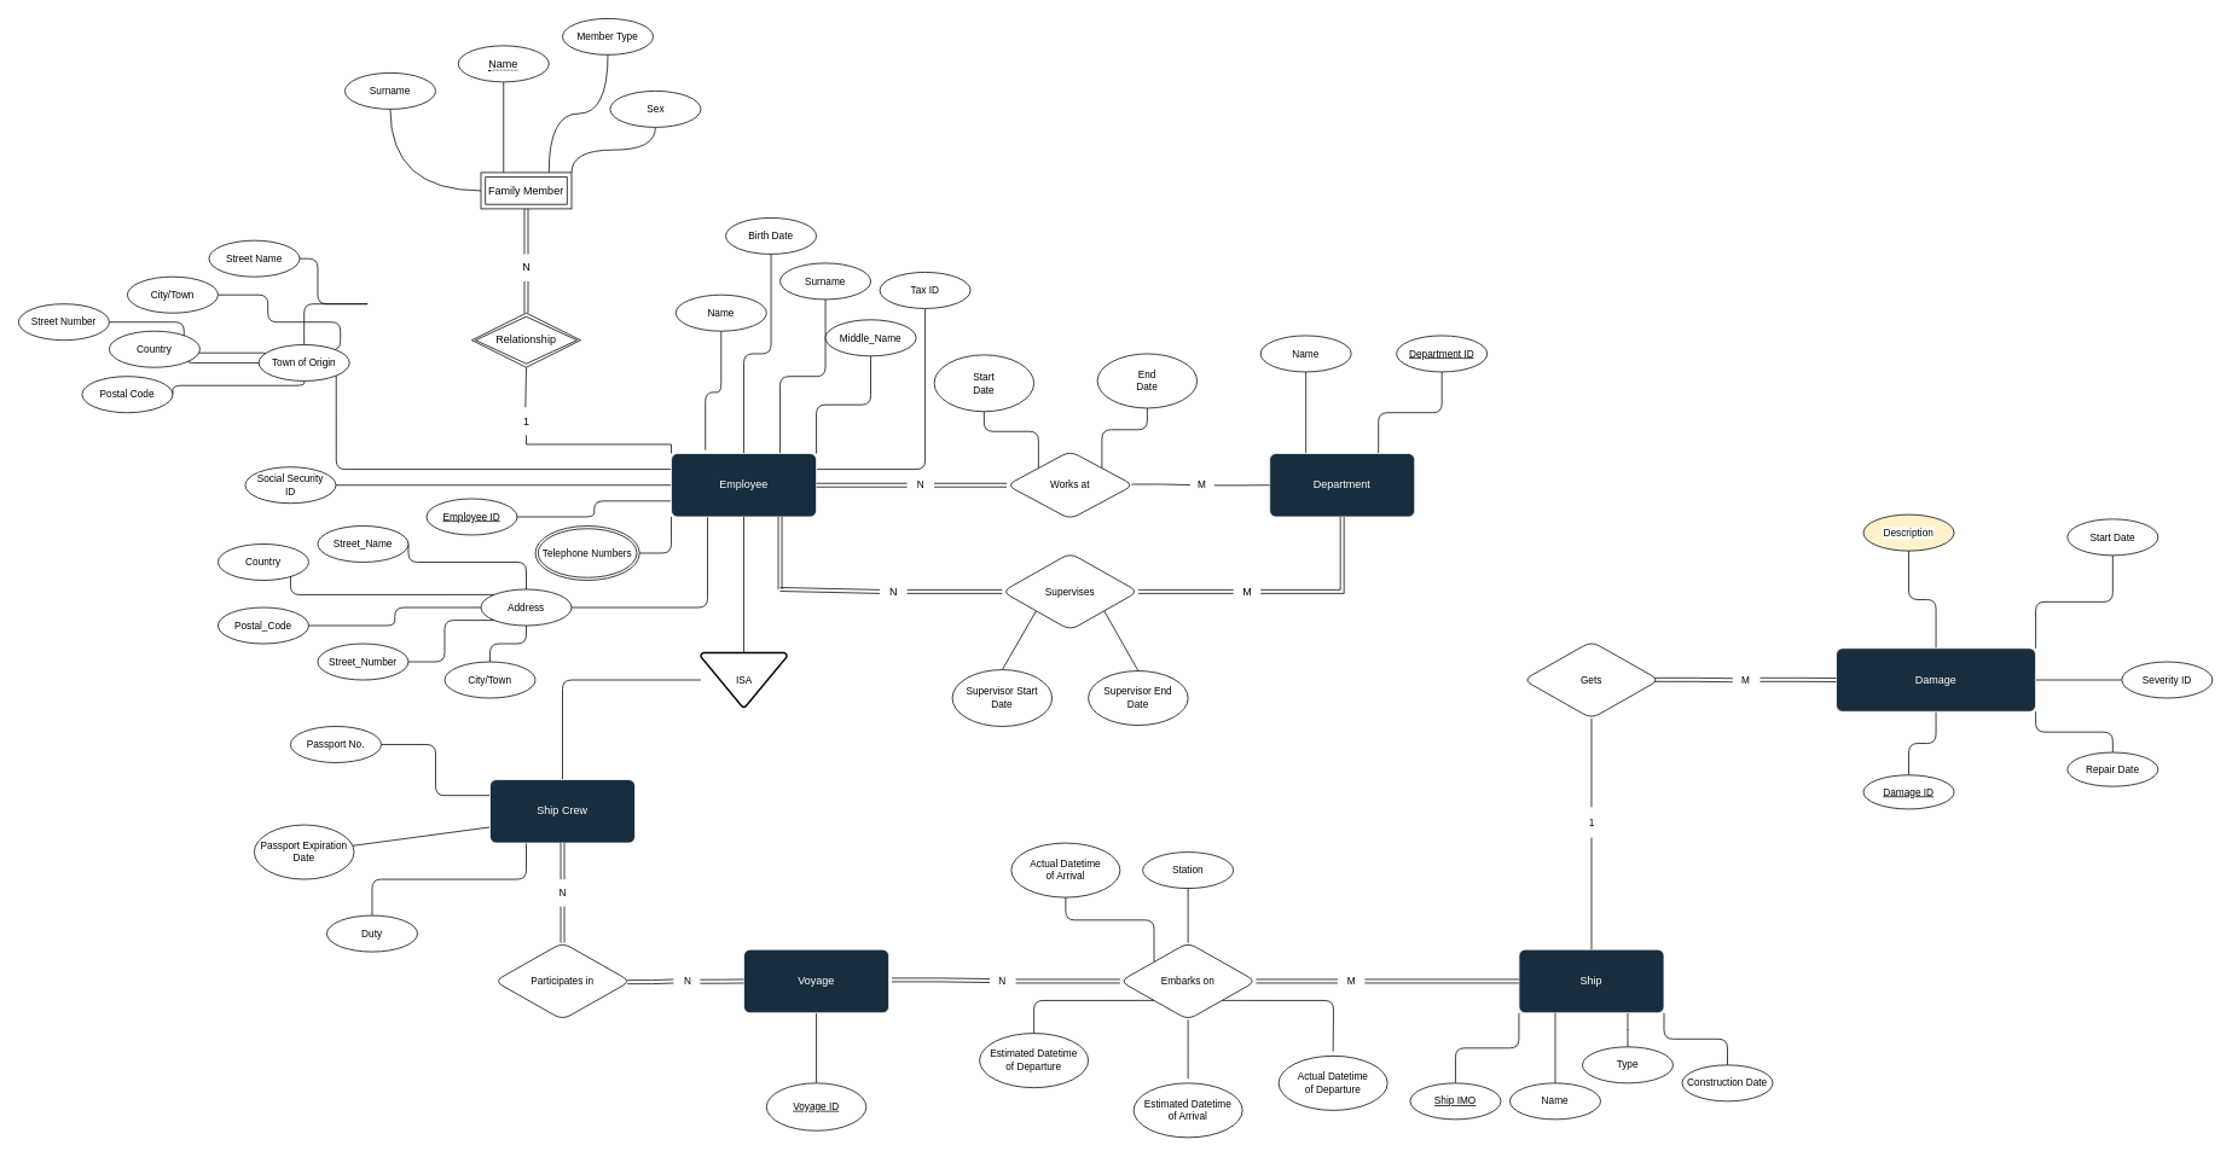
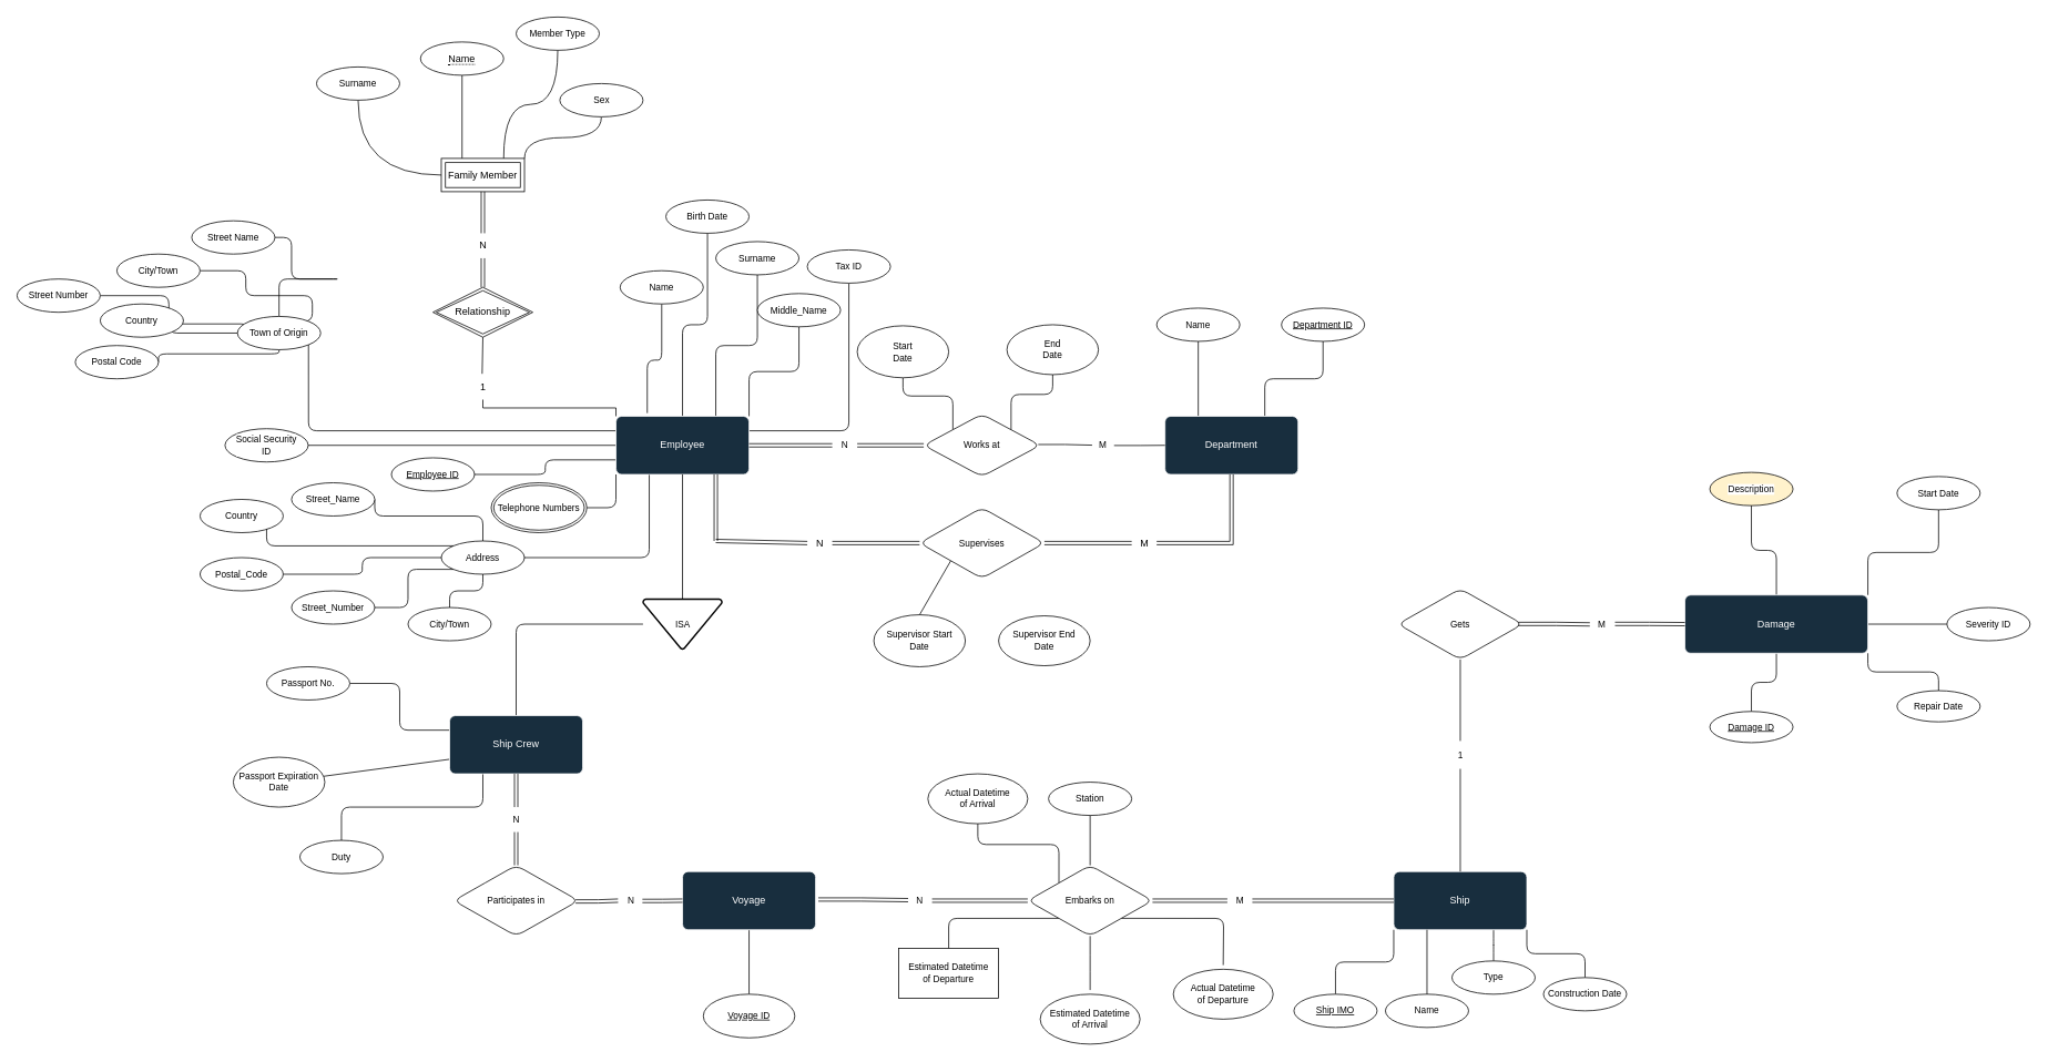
- <mxCell id="61" style="rounded=1;orthogonalLoop=1;jettySize=auto;html=1;exitX=1;exitY=1;exitDx=0;exitDy=0;entryX=0.5;entryY=0;entryDx=0;entryDy=0;strokeColor=default;align=center;verticalAlign=middle;fontFamily=Helvetica;fontSize=11;fontColor=default;labelBackgroundColor=default;endArrow=none;endFill=0;" parent="1" source="62" target="51" edge="1"><mxGeometry relative="1" as="geometry" /></mxCell>
- <mxCell id="120" value="Estimated Datetime&lt;div&gt;of Departure&lt;/div&gt;" style="ellipse;whiteSpace=wrap;html=1;align=center;fontFamily=Helvetica;fontSize=11;fontColor=default;labelBackgroundColor=default;" parent="1" vertex="1"><mxGeometry x="1080" y="1140" width="120" height="60" as="geometry" /></mxCell>
+ <mxCell id="120" value="Estimated Datetime&lt;div&gt;of Departure&lt;/div&gt;" style="whiteSpace=wrap;html=1;align=center;fontFamily=Helvetica;fontSize=11;fontColor=default;labelBackgroundColor=default;rounded=0;" parent="1" vertex="1"><mxGeometry x="1080" y="1140" width="120" height="60" as="geometry" /></mxCell>
